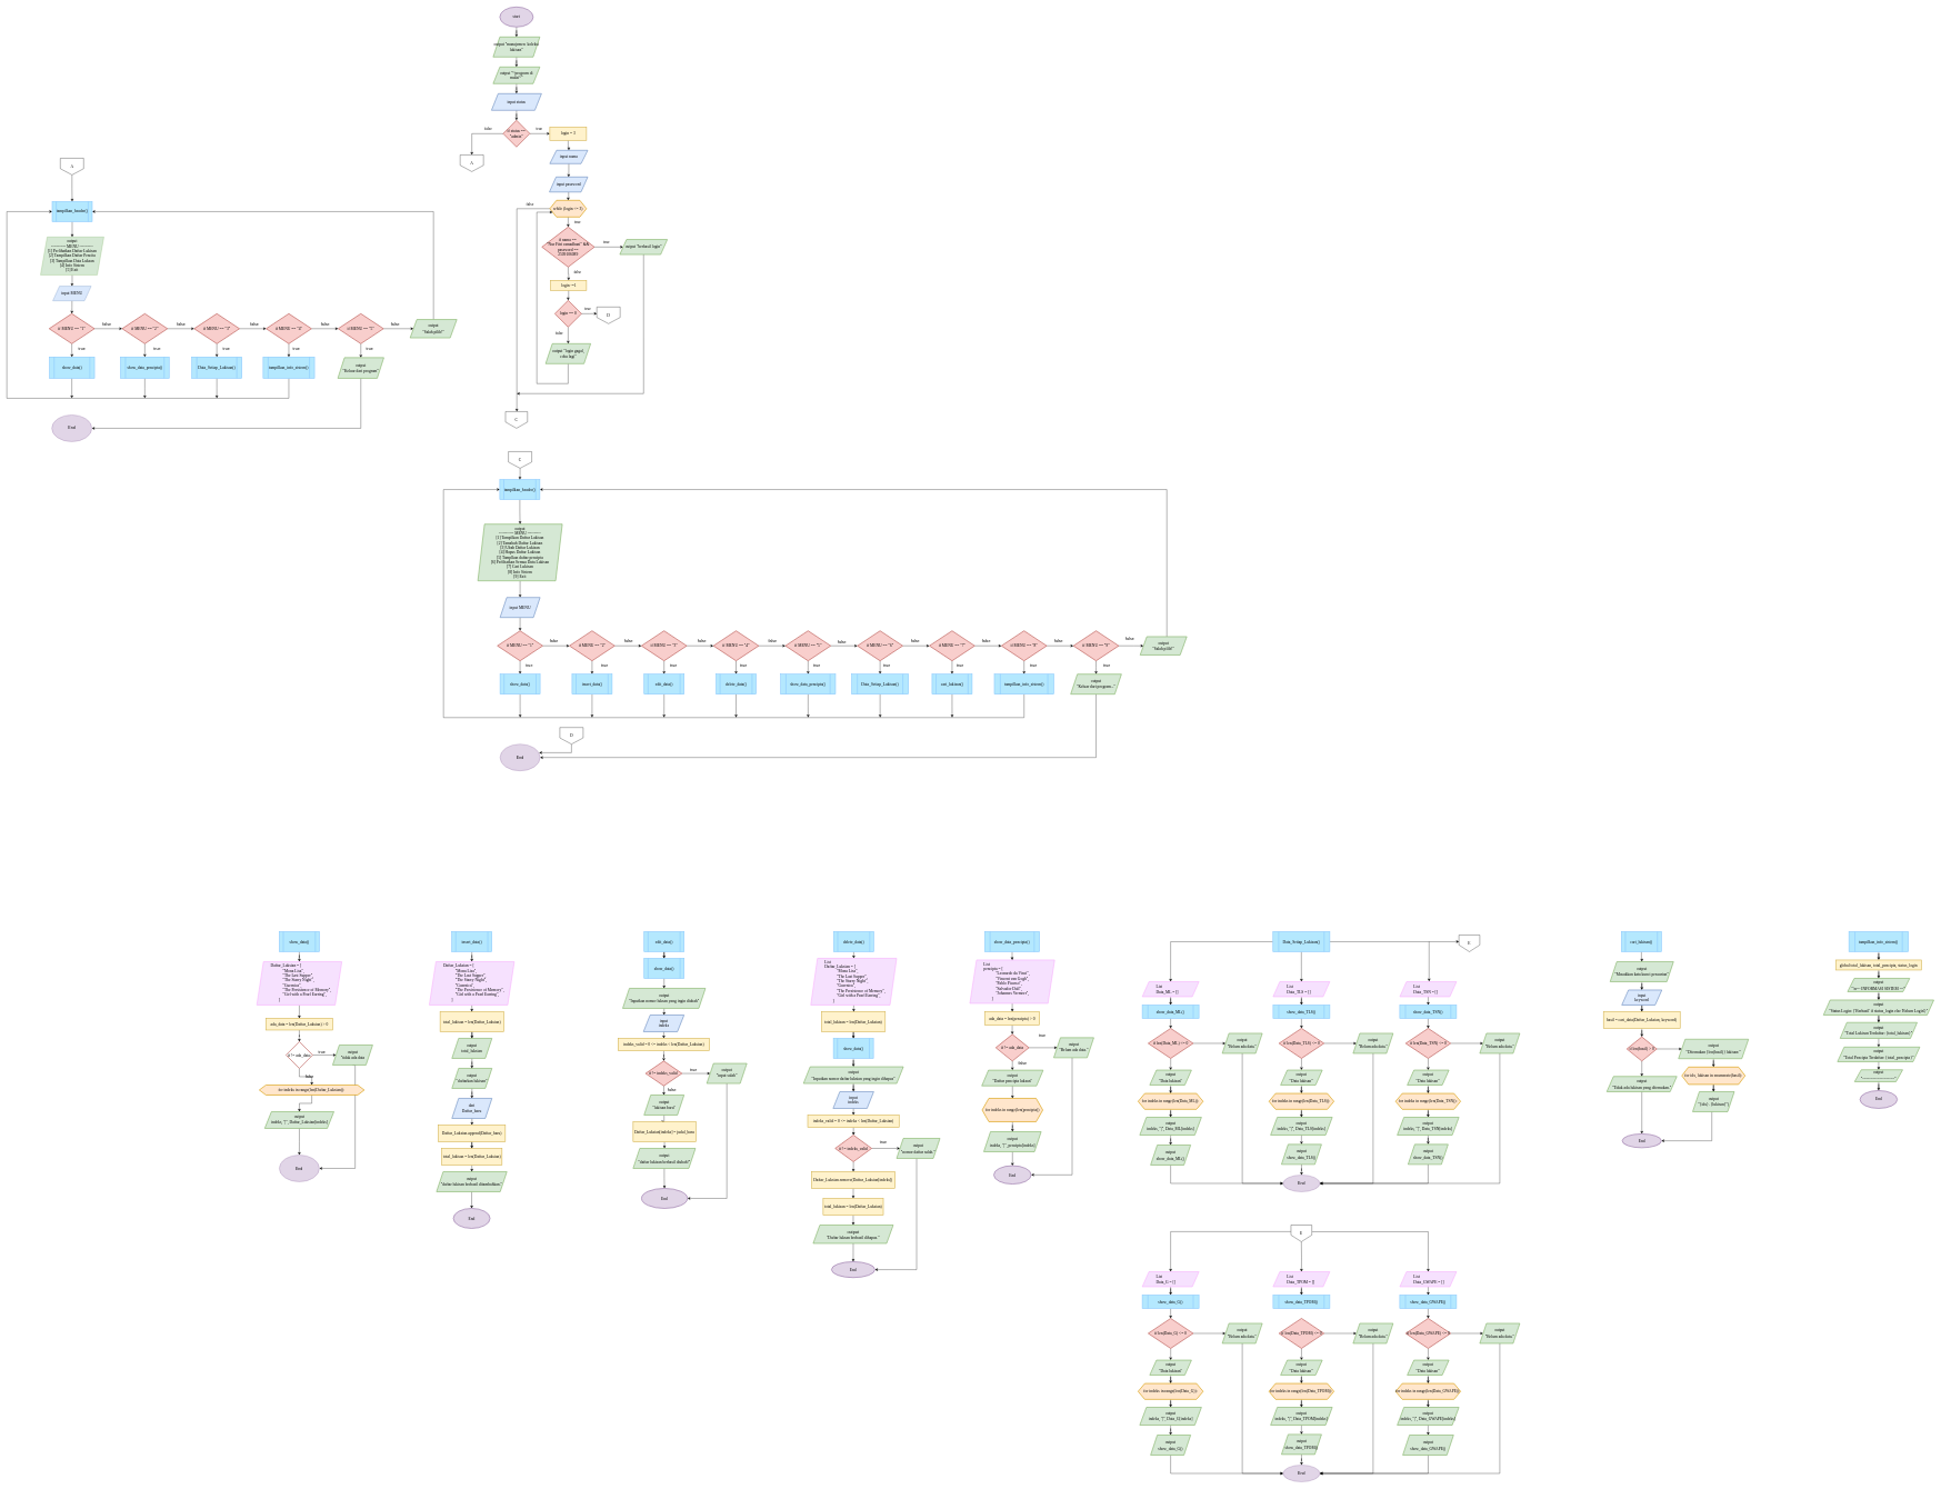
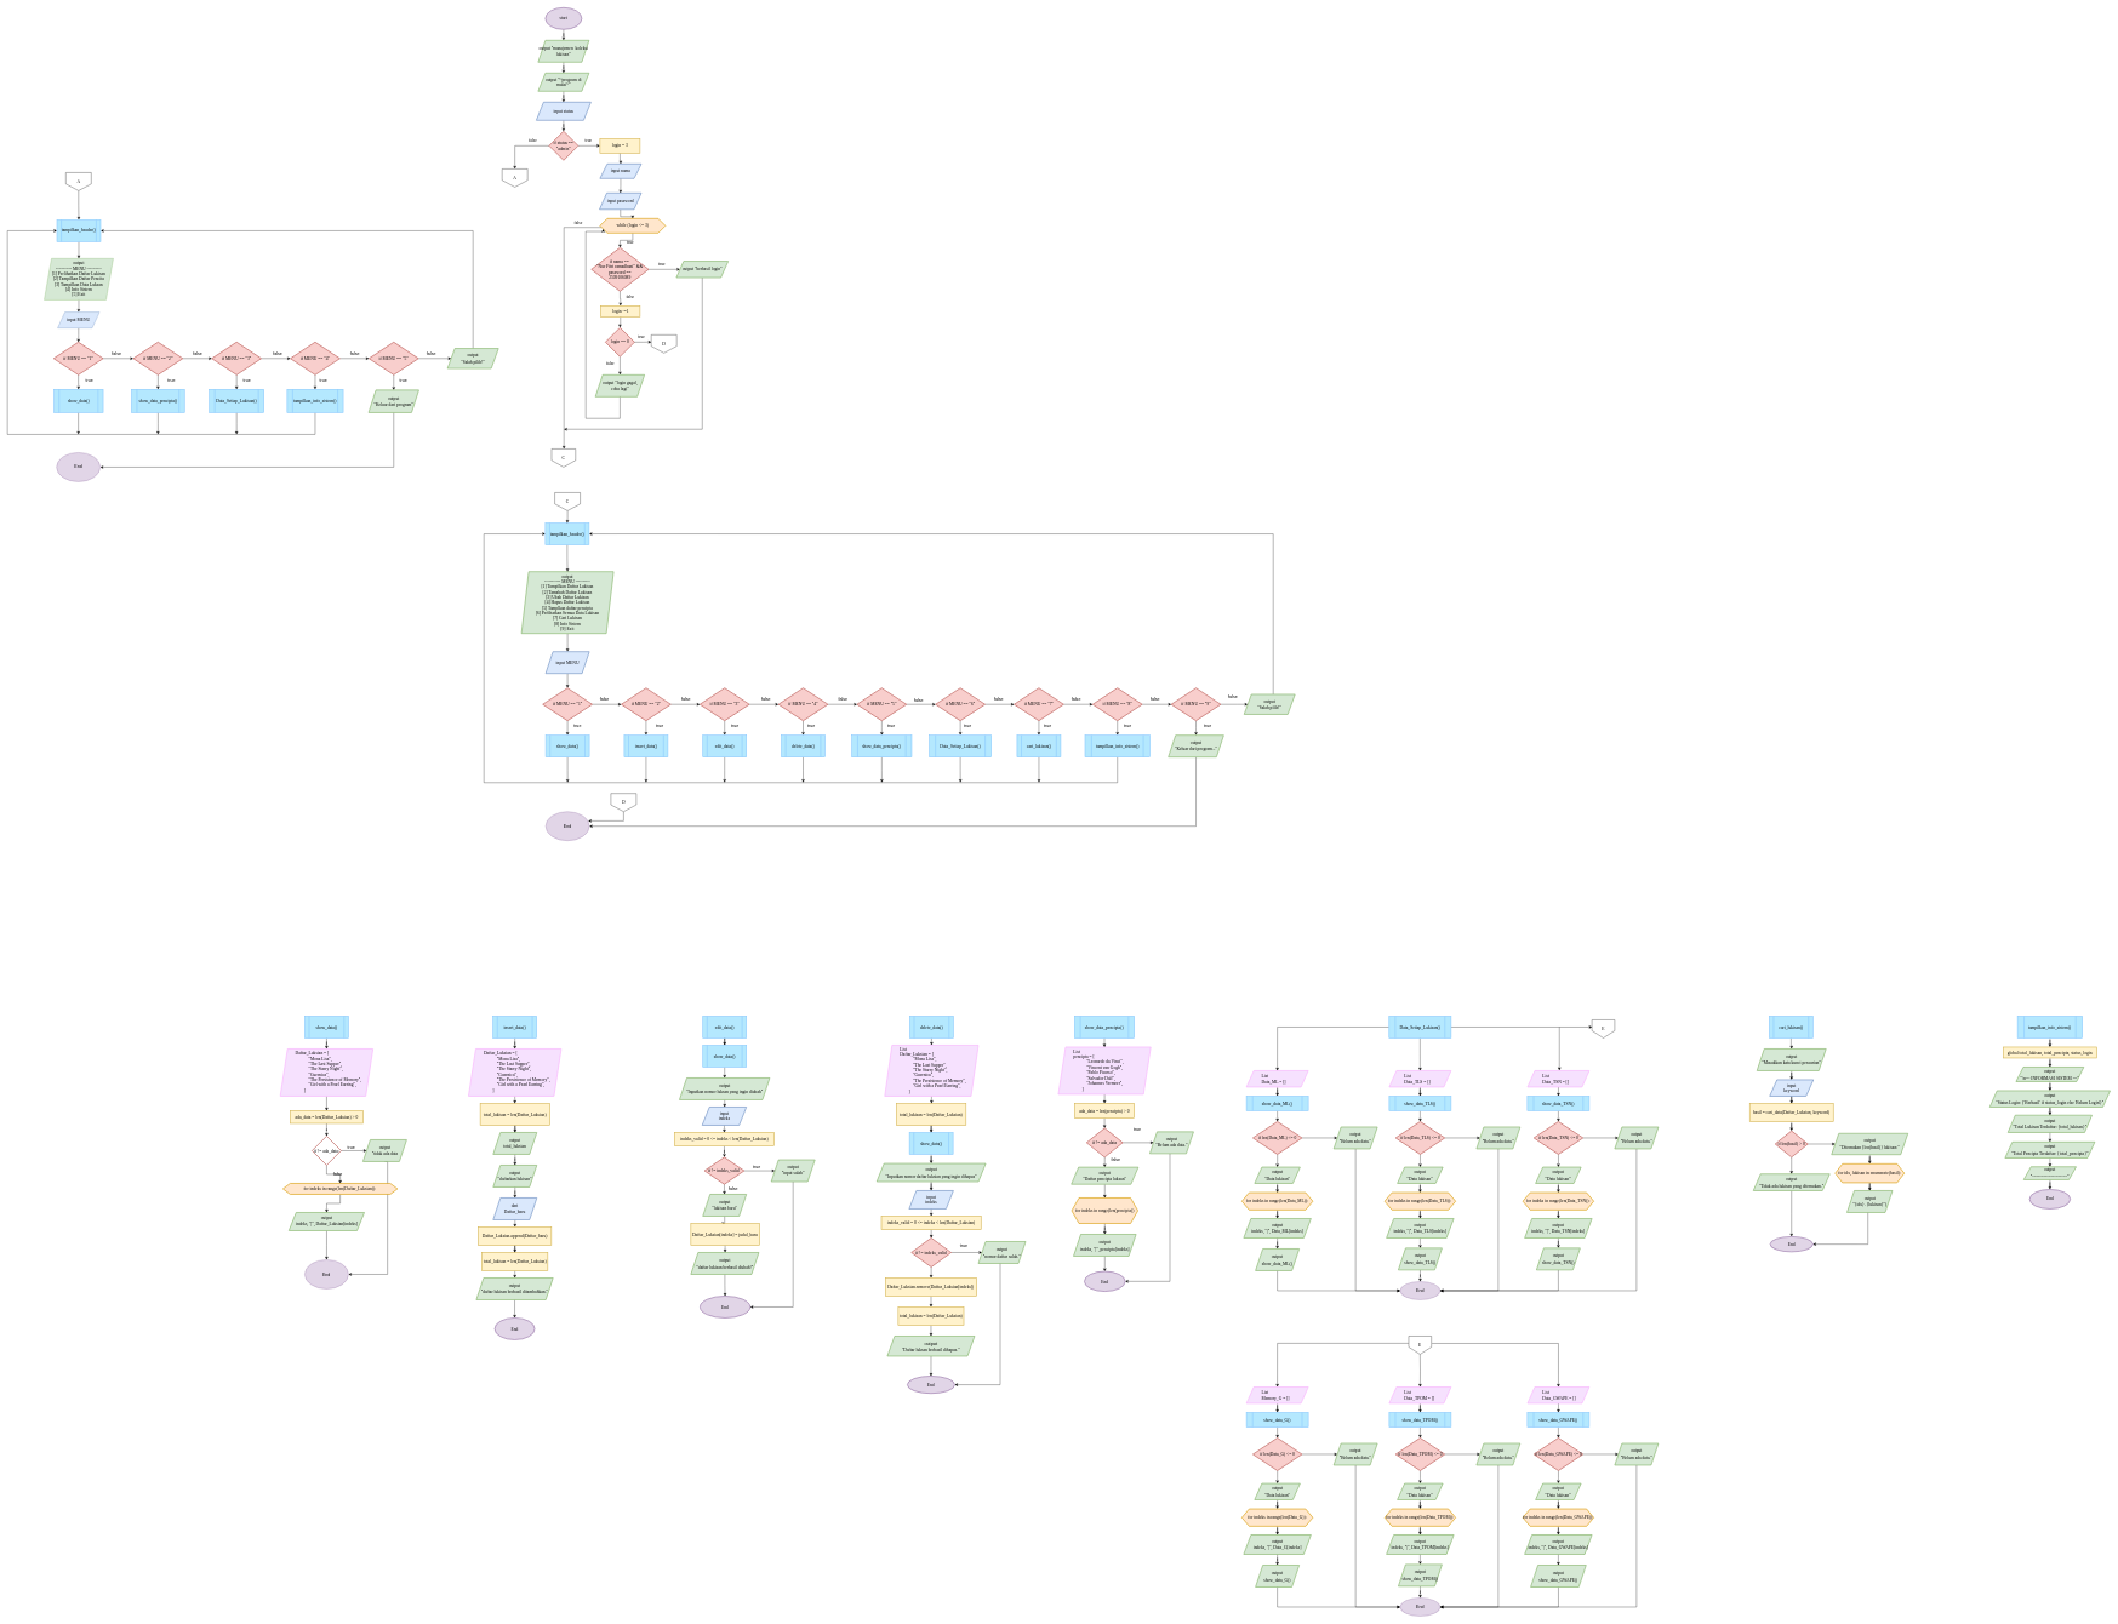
- <mxCell id="18" value="while (login &amp;lt;= 3)" style="shape=hexagon;perimeter=hexagonPerimeter2;whiteSpace=wrap;html=1;fixedSize=1;fillColor=#ffe6cc;strokeColor=#d79b00;strokeWidth=2;fontFamily=Times New Roman;fontSize=12;" parent="1" vertex="1"><mxGeometry x="1649" y="600.25" width="110" height="50" as="geometry" /></mxCell>
+ <mxCell id="18" value="while (login &amp;lt;= 3)" style="shape=hexagon;perimeter=hexagonPerimeter2;whiteSpace=wrap;html=1;fixedSize=1;fillColor=#ffe6cc;strokeColor=#d79b00;strokeWidth=2;fontFamily=Times New Roman;fontSize=12;" parent="1" vertex="1"><mxGeometry x="1649" y="600.25" width="180" height="40" as="geometry" /></mxCell>
- <mxCell id="336" value="&lt;blockquote style=&quot;margin: 0px 0px 0px 40px; border: none; padding: 0px;&quot;&gt;&lt;span style=&quot;color: light-dark(rgb(0, 0, 0), rgb(237, 237, 237)); white-space: pre; background-color: transparent;&quot;&gt;List&lt;/span&gt;&lt;/blockquote&gt;&lt;blockquote style=&quot;margin: 0 0 0 40px; border: none; padding: 0px;&quot;&gt;&lt;div style=&quot;line-height: 19px; white-space: pre;&quot;&gt;&lt;span&gt;&lt;font face=&quot;Times New Roman&quot; style=&quot;color: rgb(0, 0, 0);&quot;&gt;Data_G = []&lt;/font&gt;&lt;/span&gt;&lt;/div&gt;&lt;/blockquote&gt;" style="shape=parallelogram;perimeter=parallelogramPerimeter;whiteSpace=wrap;html=1;fixedSize=1;fontFamily=Times New Roman;fillColor=light-dark(#F6E1FE,#173D4D);strokeColor=light-dark(#F9B2FE,#54A9CE);strokeWidth=2;shadow=0;rounded=0;align=left;" parent="1" vertex="1"><mxGeometry x="3426.38" y="3814" width="170" height="45" as="geometry" /></mxCell>
+ <mxCell id="336" value="&lt;blockquote style=&quot;margin: 0px 0px 0px 40px; border: none; padding: 0px;&quot;&gt;&lt;span style=&quot;color: light-dark(rgb(0, 0, 0), rgb(237, 237, 237)); white-space: pre; background-color: transparent;&quot;&gt;List&lt;/span&gt;&lt;/blockquote&gt;&lt;blockquote style=&quot;margin: 0 0 0 40px; border: none; padding: 0px;&quot;&gt;&lt;div style=&quot;line-height: 19px; white-space: pre;&quot;&gt;&lt;span&gt;&lt;font face=&quot;Times New Roman&quot; style=&quot;color: rgb(0, 0, 0);&quot;&gt;Memory_G = []&lt;/font&gt;&lt;/span&gt;&lt;/div&gt;&lt;/blockquote&gt;" style="shape=parallelogram;perimeter=parallelogramPerimeter;whiteSpace=wrap;html=1;fixedSize=1;fontFamily=Times New Roman;fillColor=light-dark(#F6E1FE,#173D4D);strokeColor=light-dark(#F9B2FE,#54A9CE);strokeWidth=2;shadow=0;rounded=0;align=left;" parent="1" vertex="1"><mxGeometry x="3426.38" y="3814" width="170" height="45" as="geometry" /></mxCell>
+ <mxCell id="352" value="" style="edgeStyle=orthogonalEdgeStyle;rounded=0;orthogonalLoop=1;jettySize=auto;html=1;" parent="1" source="353" target="356" edge="1"><mxGeometry relative="1" as="geometry" /></mxCell>
